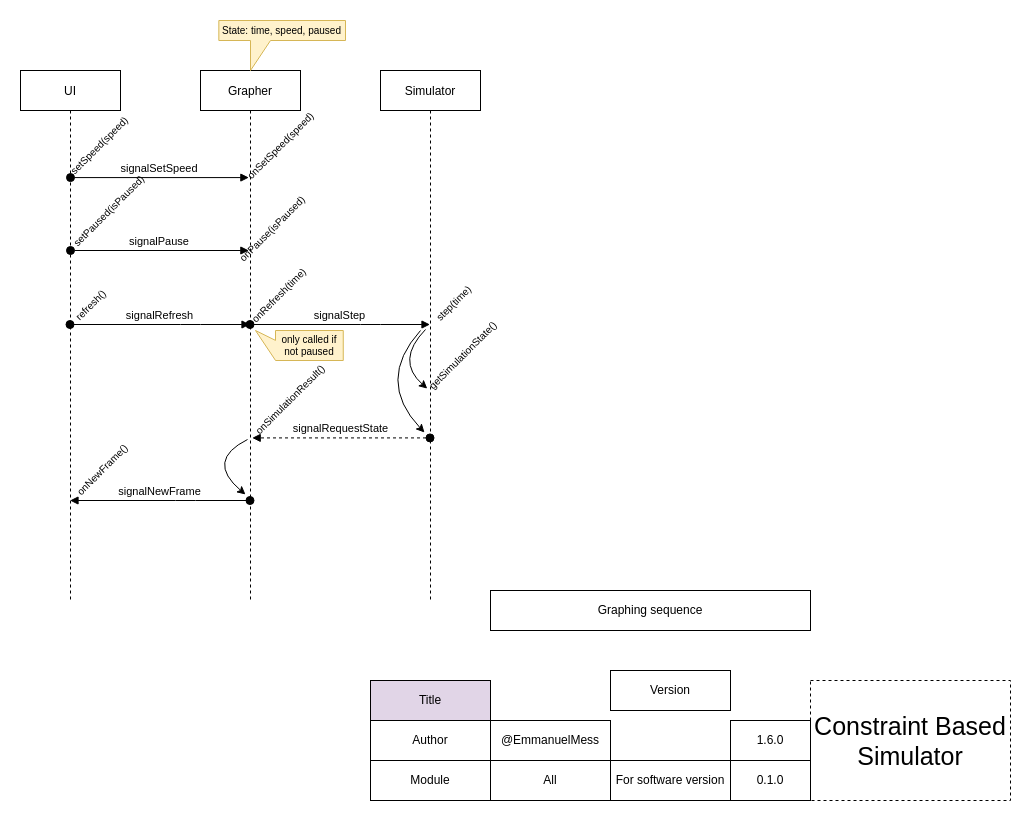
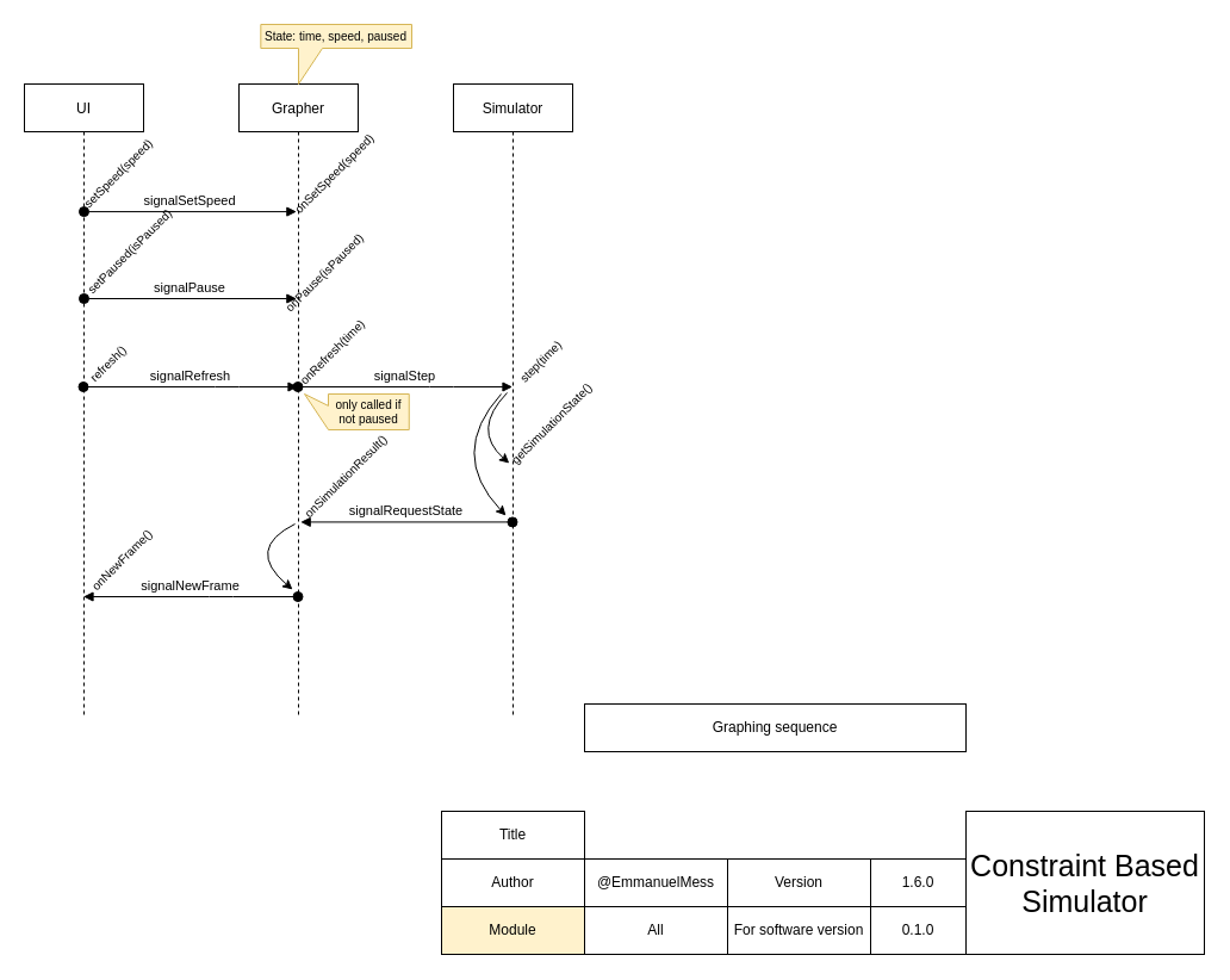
- <mxCell id="15" value="signalRequestState" style="verticalAlign=bottom;startArrow=oval;endArrow=block;startSize=8;shadow=0;strokeWidth=1;entryX=0;entryY=0.5;entryDx=0;entryDy=0;dashed=1;" parent="1" source="5" target="14" edge="1"><mxGeometry relative="1" as="geometry"><mxPoint x="251.389" y="437.68" as="sourcePoint" /><mxPoint x="365" y="490" as="targetPoint" /><Array as="points" /></mxGeometry></mxCell>
+ <mxCell id="15" value="signalRequestState" style="verticalAlign=bottom;startArrow=oval;endArrow=block;startSize=8;shadow=0;strokeWidth=1;entryX=0;entryY=0.5;entryDx=0;entryDy=0;" parent="1" source="5" target="14" edge="1"><mxGeometry relative="1" as="geometry"><mxPoint x="251.389" y="437.68" as="sourcePoint" /><mxPoint x="365" y="490" as="targetPoint" /><Array as="points" /></mxGeometry></mxCell>
- <mxCell id="32" value="Version" style="rounded=0;whiteSpace=wrap;html=1;" parent="1" vertex="1"><mxGeometry x="610" y="670" width="120" height="40" as="geometry" /></mxCell>
+ <mxCell id="32" value="Version" style="rounded=0;whiteSpace=wrap;html=1;" parent="1" vertex="1"><mxGeometry x="610" y="720" width="120" height="40" as="geometry" /></mxCell>
- <mxCell id="26" value="Title" style="rounded=0;whiteSpace=wrap;html=1;fillColor=#e1d5e7;" parent="1" vertex="1"><mxGeometry x="370" y="680" width="120" height="40" as="geometry" /></mxCell>
+ <mxCell id="26" value="Title" style="rounded=0;whiteSpace=wrap;html=1;" parent="1" vertex="1"><mxGeometry x="370" y="680" width="120" height="40" as="geometry" /></mxCell>
- <mxCell id="33" value="&lt;font style=&quot;font-size: 25px;&quot;&gt;Constraint Based Simulator&lt;/font&gt;" style="rounded=0;whiteSpace=wrap;html=1;dashed=1;" parent="1" vertex="1"><mxGeometry x="810" y="680" width="200" height="120" as="geometry" /></mxCell>
+ <mxCell id="33" value="&lt;font style=&quot;font-size: 25px;&quot;&gt;Constraint Based Simulator&lt;/font&gt;" style="rounded=0;whiteSpace=wrap;html=1;" parent="1" vertex="1"><mxGeometry x="810" y="680" width="200" height="120" as="geometry" /></mxCell>
- <mxCell id="28" value="Module" style="rounded=0;whiteSpace=wrap;html=1;" parent="1" vertex="1"><mxGeometry x="370" y="760" width="120" height="40" as="geometry" /></mxCell>
+ <mxCell id="28" value="Module" style="rounded=0;whiteSpace=wrap;html=1;fillColor=#fff2cc;" parent="1" vertex="1"><mxGeometry x="370" y="760" width="120" height="40" as="geometry" /></mxCell>
